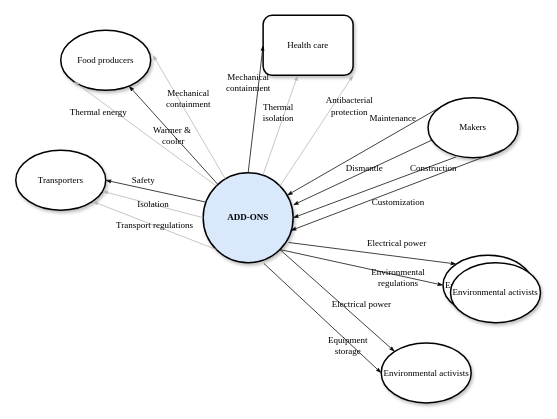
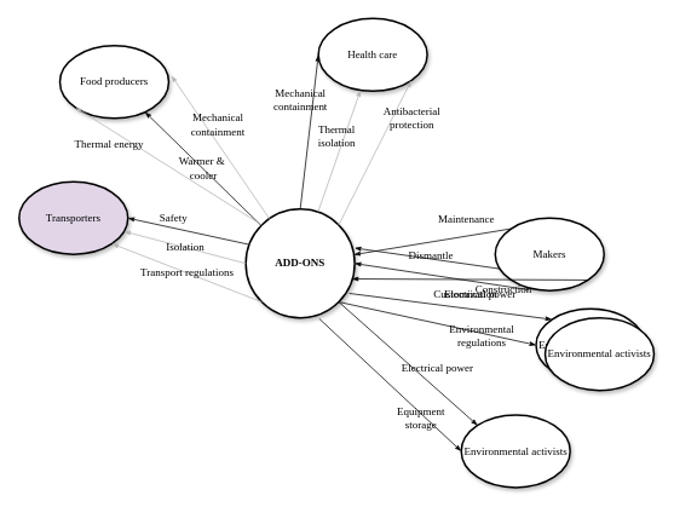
- <mxCell id="3" value="Health care" style="whiteSpace=wrap;html=1;shadow=1;comic=0;labelBackgroundColor=none;strokeWidth=2;fontFamily=Verdana;fontSize=12;align=center;rounded=1;" parent="1" vertex="1"><mxGeometry x="350" y="20" width="120" height="80" as="geometry" /></mxCell>
+ <mxCell id="3" value="Health care" style="ellipse;whiteSpace=wrap;html=1;rounded=1;shadow=1;comic=0;labelBackgroundColor=none;strokeWidth=2;fontFamily=Verdana;fontSize=12;align=center;" parent="1" vertex="1"><mxGeometry x="350" y="20" width="120" height="80" as="geometry" /></mxCell>
- <mxCell id="2" value="Food producers" style="ellipse;whiteSpace=wrap;html=1;rounded=1;shadow=1;comic=0;labelBackgroundColor=none;strokeWidth=2;fontFamily=Verdana;fontSize=12;align=center;" parent="1" vertex="1"><mxGeometry x="80" y="40" width="120" height="80" as="geometry" /></mxCell>
+ <mxCell id="2" value="Food producers" style="ellipse;whiteSpace=wrap;html=1;rounded=1;shadow=1;comic=0;labelBackgroundColor=none;strokeWidth=2;fontFamily=Verdana;fontSize=12;align=center;" parent="1" vertex="1"><mxGeometry x="65" y="50" width="120" height="80" as="geometry" /></mxCell>
- <mxCell id="6" value="Makers" style="ellipse;whiteSpace=wrap;html=1;rounded=1;shadow=1;comic=0;labelBackgroundColor=none;strokeWidth=2;fontFamily=Verdana;fontSize=12;align=center;" parent="1" vertex="1"><mxGeometry x="570" y="130" width="120" height="80" as="geometry" /></mxCell>
+ <mxCell id="6" value="Makers" style="ellipse;whiteSpace=wrap;html=1;rounded=1;shadow=1;comic=0;labelBackgroundColor=none;strokeWidth=2;fontFamily=Verdana;fontSize=12;align=center;" parent="1" vertex="1"><mxGeometry x="545" y="240" width="120" height="80" as="geometry" /></mxCell>
- <mxCell id="5" value="Transporters" style="ellipse;whiteSpace=wrap;html=1;rounded=1;shadow=1;comic=0;labelBackgroundColor=none;strokeWidth=2;fontFamily=Verdana;fontSize=12;align=center;" parent="1" vertex="1"><mxGeometry x="20" y="200" width="120" height="80" as="geometry" /></mxCell>
+ <mxCell id="5" value="Transporters" style="ellipse;whiteSpace=wrap;html=1;rounded=1;shadow=1;comic=0;labelBackgroundColor=none;strokeWidth=2;fontFamily=Verdana;fontSize=12;align=center;fillColor=#e1d5e7;" parent="1" vertex="1"><mxGeometry x="20" y="200" width="120" height="80" as="geometry" /></mxCell>
- <mxCell id="4" value="&lt;b&gt;ADD-ONS&lt;/b&gt;" style="ellipse;whiteSpace=wrap;html=1;rounded=1;shadow=1;comic=0;labelBackgroundColor=none;strokeWidth=2;fontFamily=Verdana;fontSize=12;align=center;fillColor=#dae8fc;" parent="1" vertex="1"><mxGeometry x="270" y="230" width="120" height="120" as="geometry" /></mxCell>
+ <mxCell id="4" value="&lt;b&gt;ADD-ONS&lt;/b&gt;" style="ellipse;whiteSpace=wrap;html=1;rounded=1;shadow=1;comic=0;labelBackgroundColor=none;strokeWidth=2;fontFamily=Verdana;fontSize=12;align=center;" parent="1" vertex="1"><mxGeometry x="270" y="230" width="120" height="120" as="geometry" /></mxCell>
